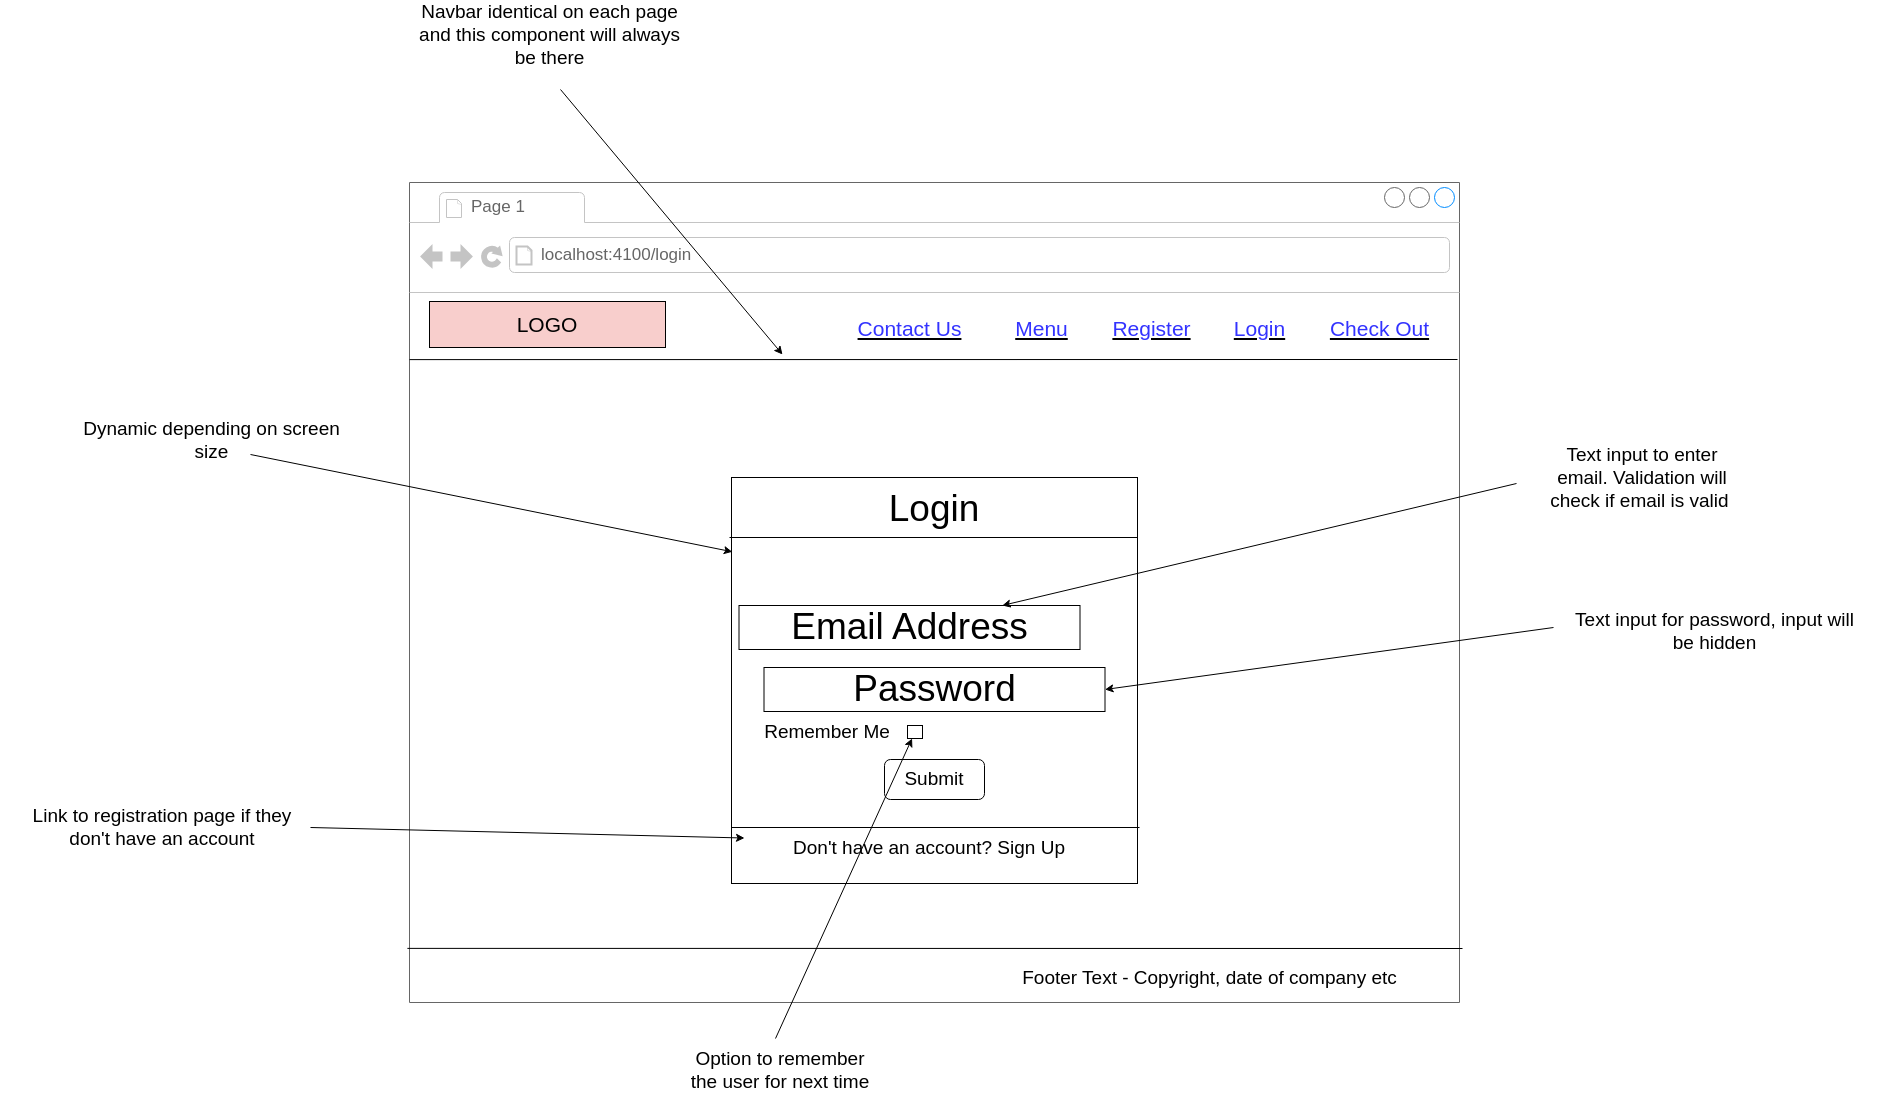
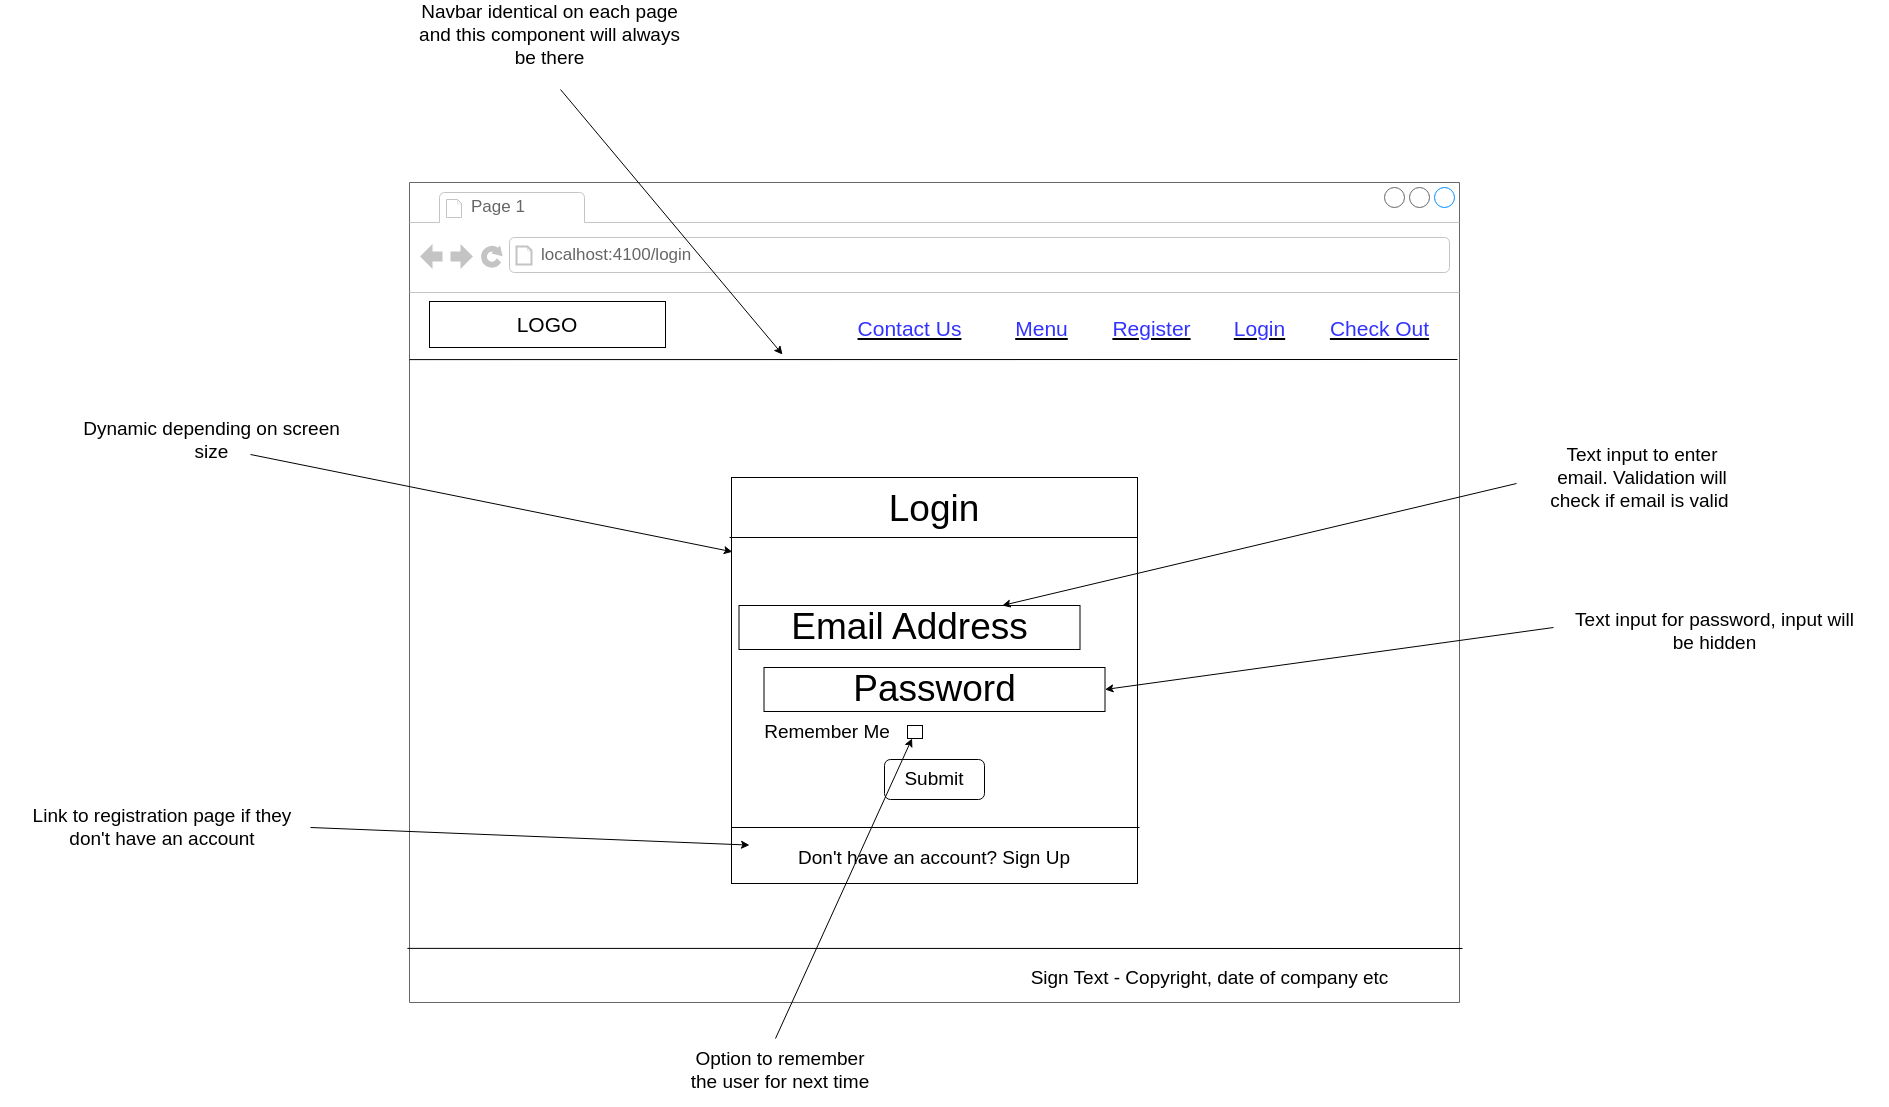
- <mxCell id="5" value="&lt;font style=&quot;font-size: 21px&quot;&gt;LOGO&lt;/font&gt;" style="rounded=0;whiteSpace=wrap;html=1;fillColor=#f8cecc;" vertex="1" parent="2"><mxGeometry x="20" y="119" width="236" height="46" as="geometry" /></mxCell>
+ <mxCell id="5" value="&lt;font style=&quot;font-size: 21px&quot;&gt;LOGO&lt;/font&gt;" style="rounded=0;whiteSpace=wrap;html=1;" vertex="1" parent="2"><mxGeometry x="20" y="119" width="236" height="46" as="geometry" /></mxCell>
- <mxCell id="20" value="&lt;font style=&quot;font-size: 19px&quot;&gt;Don't have an account? Sign Up&lt;/font&gt;" style="text;html=1;strokeColor=none;fillColor=none;align=center;verticalAlign=middle;whiteSpace=wrap;rounded=0;fontSize=37;fontColor=#000000;" vertex="1" parent="2"><mxGeometry x="335" y="645" width="370" height="30" as="geometry" /></mxCell>
+ <mxCell id="20" value="&lt;font style=&quot;font-size: 19px&quot;&gt;Don't have an account? Sign Up&lt;/font&gt;" style="text;html=1;strokeColor=none;fillColor=none;align=center;verticalAlign=middle;whiteSpace=wrap;rounded=0;fontSize=37;fontColor=#000000;" vertex="1" parent="2"><mxGeometry x="340" y="655" width="370" height="30" as="geometry" /></mxCell>
- <mxCell id="21" value="Footer Text - Copyright, date of company etc" style="text;html=1;strokeColor=none;fillColor=none;align=center;verticalAlign=middle;whiteSpace=wrap;rounded=0;fontSize=19;fontColor=#000000;" vertex="1" parent="2"><mxGeometry x="559" y="781" width="483" height="30" as="geometry" /></mxCell>
+ <mxCell id="21" value="Sign Text - Copyright, date of company etc" style="text;html=1;strokeColor=none;fillColor=none;align=center;verticalAlign=middle;whiteSpace=wrap;rounded=0;fontSize=19;fontColor=#000000;" vertex="1" parent="2"><mxGeometry x="559" y="781" width="483" height="30" as="geometry" /></mxCell>
